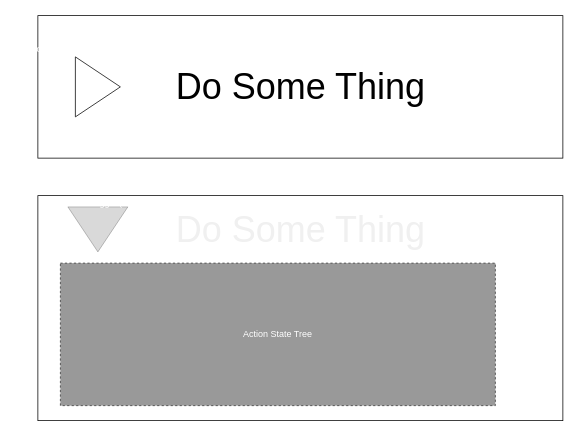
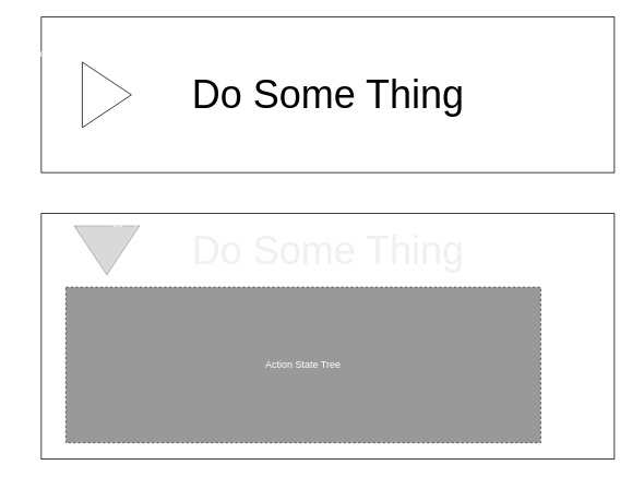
- <mxCell id="6" value="Tree State Toggle (on)" style="text;html=1;align=center;verticalAlign=middle;resizable=0;points=[];autosize=1;strokeColor=none;fillColor=none;fontColor=#FFFFFF;" vertex="1" parent="2"><mxGeometry width="140" height="20" as="geometry" /></mxCell>
+ <mxCell id="6" value="Action State Toggle (on)" style="text;html=1;align=center;verticalAlign=middle;resizable=0;points=[];autosize=1;strokeColor=none;fillColor=none;fontColor=#FFFFFF;" vertex="1" parent="2"><mxGeometry width="140" height="20" as="geometry" /></mxCell>
